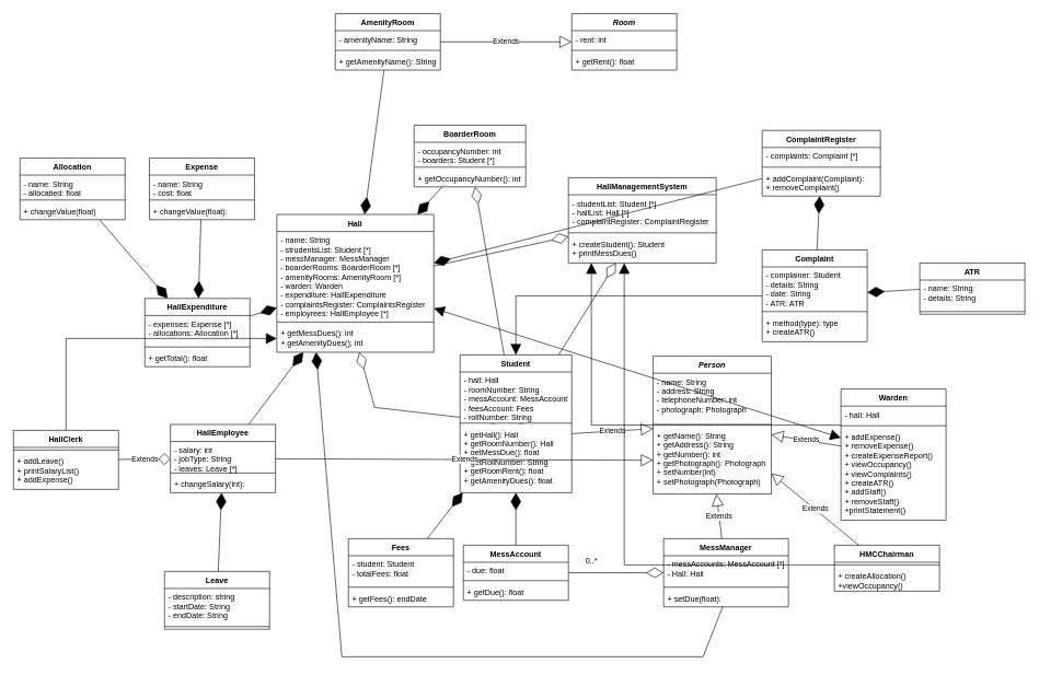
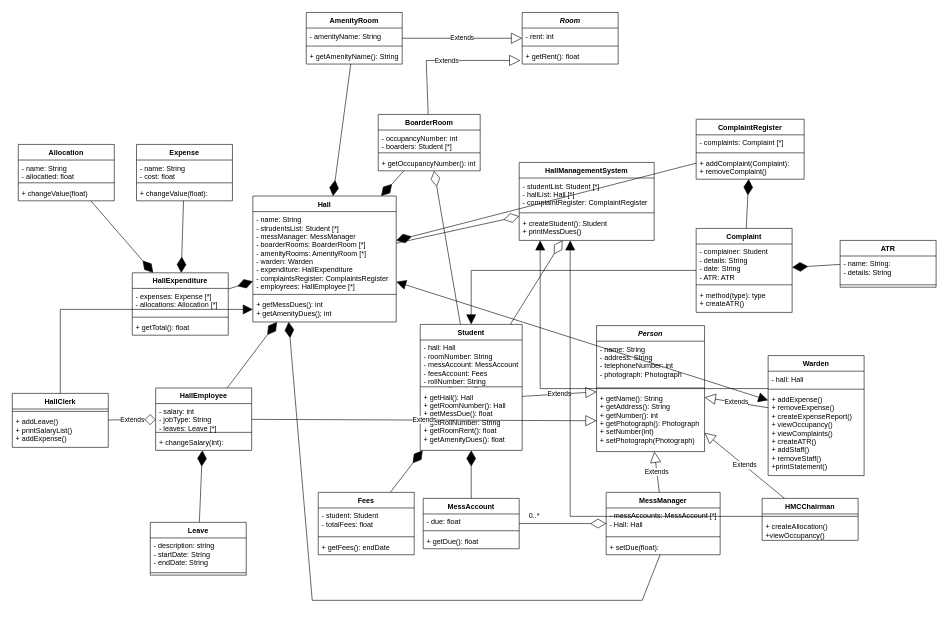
+ <mxCell id="40" value="Extends" style="endArrow=block;endSize=16;endFill=0;html=1;rounded=0;entryX=-0.019;entryY=0.769;entryDx=0;entryDy=0;entryPerimeter=0;" edge="1" parent="1" source="36" target="35"><mxGeometry width="160" relative="1" as="geometry"><mxPoint x="660" y="63" as="sourcePoint" /><mxPoint x="870" y="62.5" as="targetPoint" /><Array as="points"><mxPoint x="710" y="100" /><mxPoint x="790" y="100" /></Array></mxGeometry></mxCell>
- <mxCell id="30" value="" style="endArrow=diamondThin;endFill=0;endSize=24;html=1;rounded=0;" edge="1" parent="1" source="10" target="29"><mxGeometry width="160" relative="1" as="geometry"><mxPoint x="570" y="710" as="sourcePoint" /><mxPoint x="580" y="490" as="targetPoint" /><Array as="points"><mxPoint x="570" y="620" /></Array></mxGeometry></mxCell>
- <mxCell id="25" value="0..*" style="text;html=1;align=center;verticalAlign=middle;resizable=0;points=[];autosize=1;strokeColor=none;fillColor=none;" vertex="1" parent="1"><mxGeometry x="880" y="840" width="40" height="30" as="geometry" /></mxCell>
+ <mxCell id="25" value="0..*" style="text;html=1;align=center;verticalAlign=middle;resizable=0;points=[];autosize=1;strokeColor=none;fillColor=none;" vertex="1" parent="1"><mxGeometry x="870" y="845" width="40" height="30" as="geometry" /></mxCell>
